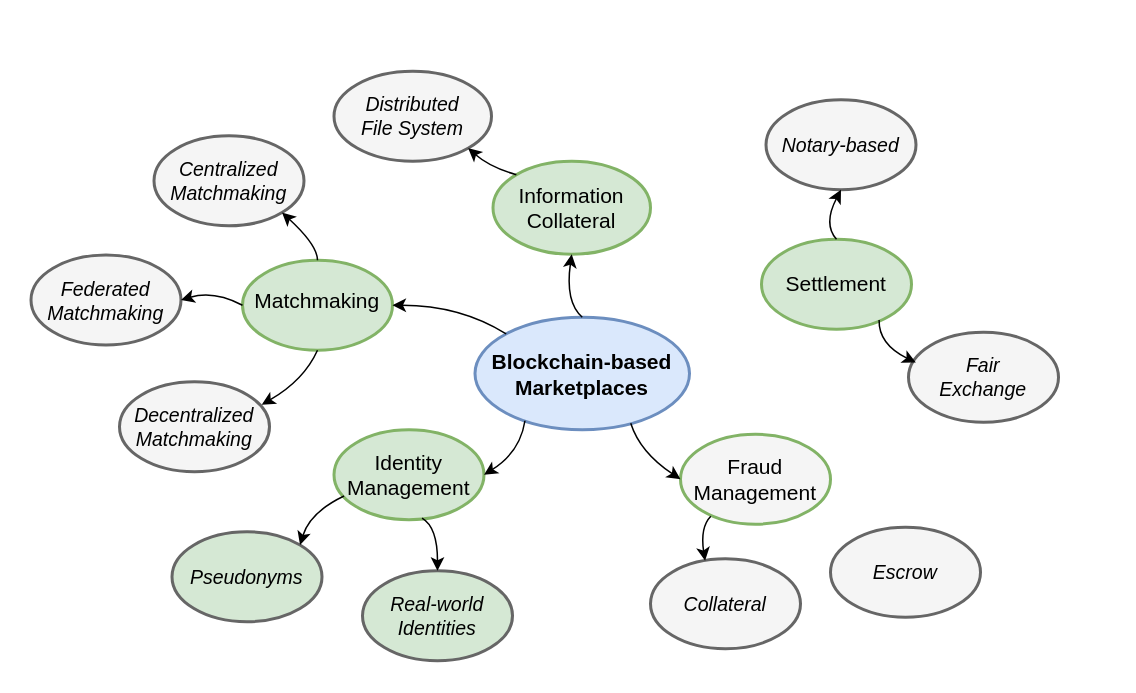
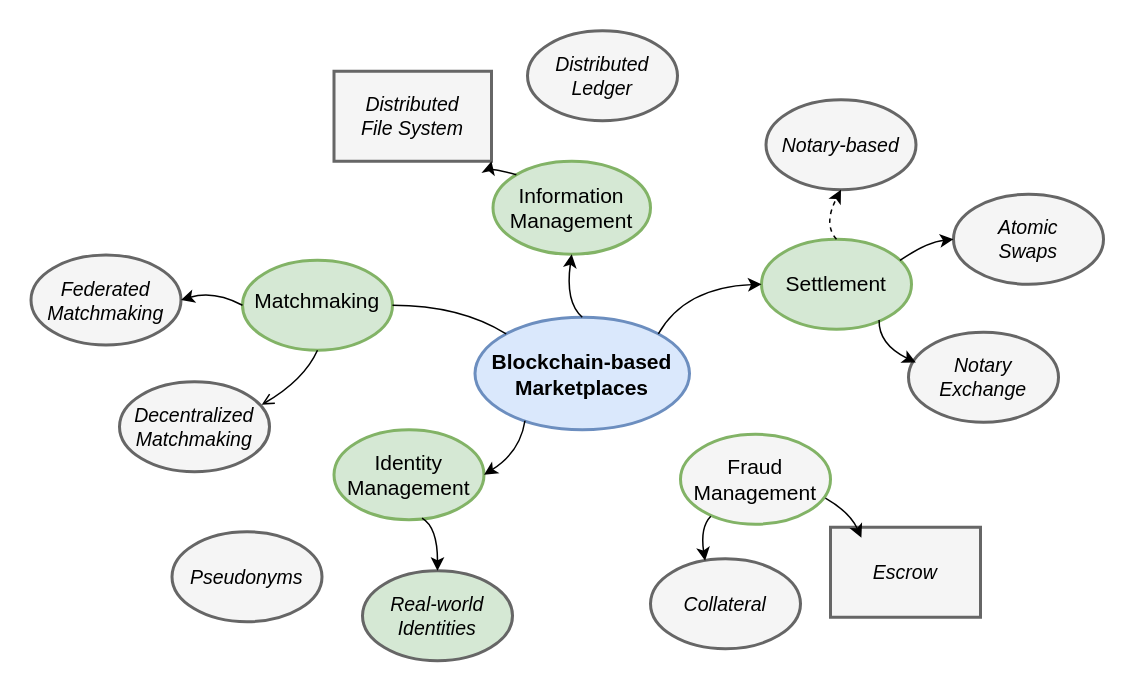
+ <mxCell id="31" value="Distributed&lt;br&gt;Ledger" style="ellipse;whiteSpace=wrap;html=1;strokeWidth=2;fontStyle=2;fillColor=#f5f5f5;strokeColor=#666666;fontColor=#000000;fontSize=13;" parent="1" vertex="1"><mxGeometry x="351" y="20" width="100" height="60" as="geometry" /></mxCell>
- <mxCell id="24" value="Distributed&lt;br&gt;File System" style="ellipse;whiteSpace=wrap;html=1;strokeWidth=2;fontStyle=2;fillColor=#f5f5f5;strokeColor=#666666;fontColor=#000000;fontSize=13;" parent="1" vertex="1"><mxGeometry x="222" y="47" width="105" height="60" as="geometry" /></mxCell>
+ <mxCell id="24" value="Distributed&lt;br&gt;File System" style="whiteSpace=wrap;html=1;strokeWidth=2;fontStyle=2;fillColor=#f5f5f5;strokeColor=#666666;fontColor=#000000;fontSize=13;rounded=0;" parent="1" vertex="1"><mxGeometry x="222" y="47" width="105" height="60" as="geometry" /></mxCell>
- <mxCell id="9" value="Centralized&lt;br style=&quot;font-size: 13px;&quot;&gt;Matchmaking" style="ellipse;whiteSpace=wrap;html=1;strokeWidth=2;fontStyle=2;fillColor=#f5f5f5;strokeColor=#666666;fontColor=#000000;fontSize=13;" parent="1" vertex="1"><mxGeometry x="102" y="90" width="100" height="60" as="geometry" /></mxCell>
- <mxCell id="23" value="Information&lt;br&gt;Collateral" style="ellipse;whiteSpace=wrap;html=1;strokeWidth=2;fontStyle=0;fillColor=#d5e8d4;strokeColor=#82b366;fontSize=14;" parent="1" vertex="1"><mxGeometry x="328" y="107" width="105" height="62" as="geometry" /></mxCell>
+ <mxCell id="23" value="Information&lt;br&gt;Management" style="ellipse;whiteSpace=wrap;html=1;strokeWidth=2;fontStyle=0;fillColor=#d5e8d4;strokeColor=#82b366;fontSize=14;" parent="1" vertex="1"><mxGeometry x="328" y="107" width="105" height="62" as="geometry" /></mxCell>
- <mxCell id="17" value="" style="endArrow=classic;html=1;strokeWidth=1;fontSize=13;exitX=0.5;exitY=0;exitDx=0;exitDy=0;entryX=0.5;entryY=1;entryDx=0;entryDy=0;curved=1;" parent="1" source="5" target="12" edge="1"><mxGeometry width="50" height="50" relative="1" as="geometry"><mxPoint x="367" y="109" as="sourcePoint" /><mxPoint x="417" y="59" as="targetPoint" /><Array as="points"><mxPoint x="548" y="149" /></Array></mxGeometry></mxCell>
+ <mxCell id="17" value="" style="endArrow=classic;html=1;strokeWidth=1;fontSize=13;exitX=0.5;exitY=0;exitDx=0;exitDy=0;entryX=0.5;entryY=1;entryDx=0;entryDy=0;curved=1;dashed=1;" parent="1" source="5" target="12" edge="1"><mxGeometry width="50" height="50" relative="1" as="geometry"><mxPoint x="367" y="109" as="sourcePoint" /><mxPoint x="417" y="59" as="targetPoint" /><Array as="points"><mxPoint x="548" y="149" /></Array></mxGeometry></mxCell>
- <mxCell id="20" value="" style="endArrow=classic;html=1;strokeWidth=1;fontSize=13;entryX=1;entryY=1;entryDx=0;entryDy=0;exitX=0.5;exitY=0;exitDx=0;exitDy=0;curved=1;" parent="1" source="3" target="9" edge="1"><mxGeometry width="50" height="50" relative="1" as="geometry"><mxPoint x="272" y="163" as="sourcePoint" /><mxPoint x="322" y="113" as="targetPoint" /><Array as="points"><mxPoint x="211" y="163" /></Array></mxGeometry></mxCell>
+ <mxCell id="10" value="Atomic&lt;br style=&quot;font-size: 13px;&quot;&gt;Swaps" style="ellipse;whiteSpace=wrap;html=1;strokeWidth=2;fontStyle=2;fillColor=#f5f5f5;strokeColor=#666666;fontColor=#000000;fontSize=13;" parent="1" vertex="1"><mxGeometry x="635" y="129" width="100" height="60" as="geometry" /></mxCell>
+ <mxCell id="18" value="" style="endArrow=classic;html=1;strokeWidth=1;fontSize=13;entryX=0;entryY=0.5;entryDx=0;entryDy=0;exitX=0.923;exitY=0.236;exitDx=0;exitDy=0;curved=1;exitPerimeter=0;" parent="1" source="5" target="10" edge="1"><mxGeometry width="50" height="50" relative="1" as="geometry"><mxPoint x="377" y="69" as="sourcePoint" /><mxPoint x="427" y="19" as="targetPoint" /><Array as="points"><mxPoint x="617" y="161" /></Array></mxGeometry></mxCell>
+ <mxCell id="14" value="" style="endArrow=classic;html=1;strokeWidth=1;fontSize=13;exitX=1;exitY=0;exitDx=0;exitDy=0;entryX=0;entryY=0.5;entryDx=0;entryDy=0;curved=1;" parent="1" source="2" target="5" edge="1"><mxGeometry width="50" height="50" relative="1" as="geometry"><mxPoint x="466" y="281" as="sourcePoint" /><mxPoint x="516" y="231" as="targetPoint" /><Array as="points"><mxPoint x="456" y="191" /></Array></mxGeometry></mxCell>
- <mxCell id="13" value="" style="endArrow=classic;html=1;fontSize=13;entryX=1;entryY=0.5;entryDx=0;entryDy=0;strokeWidth=1;curved=1;exitX=0;exitY=0;exitDx=0;exitDy=0;" parent="1" source="2" target="3" edge="1"><mxGeometry width="50" height="50" relative="1" as="geometry"><mxPoint x="346" y="181" as="sourcePoint" /><mxPoint x="346" y="171" as="targetPoint" /><Array as="points"><mxPoint x="306" y="203" /></Array></mxGeometry></mxCell>
+ <mxCell id="13" value="" style="endArrow=none;html=1;fontSize=13;entryX=1;entryY=0.5;entryDx=0;entryDy=0;strokeWidth=1;curved=1;exitX=0;exitY=0;exitDx=0;exitDy=0;" parent="1" source="2" target="3" edge="1"><mxGeometry width="50" height="50" relative="1" as="geometry"><mxPoint x="346" y="181" as="sourcePoint" /><mxPoint x="346" y="171" as="targetPoint" /><Array as="points"><mxPoint x="306" y="203" /></Array></mxGeometry></mxCell>
- <mxCell id="11" value="Fair&lt;br style=&quot;font-size: 13px;&quot;&gt;Exchange" style="ellipse;whiteSpace=wrap;html=1;strokeWidth=2;fontStyle=2;fillColor=#f5f5f5;strokeColor=#666666;fontColor=#000000;fontSize=13;" parent="1" vertex="1"><mxGeometry x="605" y="221" width="100" height="60" as="geometry" /></mxCell>
+ <mxCell id="11" value="Notary&lt;br style=&quot;font-size: 13px;&quot;&gt;Exchange" style="ellipse;whiteSpace=wrap;html=1;strokeWidth=2;fontStyle=2;fillColor=#f5f5f5;strokeColor=#666666;fontColor=#000000;fontSize=13;" parent="1" vertex="1"><mxGeometry x="605" y="221" width="100" height="60" as="geometry" /></mxCell>
- <mxCell id="22" value="" style="endArrow=classic;html=1;strokeWidth=1;fontSize=13;exitX=0.5;exitY=1;exitDx=0;exitDy=0;entryX=0.948;entryY=0.255;entryDx=0;entryDy=0;curved=1;entryPerimeter=0;" parent="1" source="3" target="7" edge="1"><mxGeometry width="50" height="50" relative="1" as="geometry"><mxPoint x="42" y="383" as="sourcePoint" /><mxPoint x="92" y="333" as="targetPoint" /><Array as="points"><mxPoint x="202" y="253" /></Array></mxGeometry></mxCell>
+ <mxCell id="22" value="" style="endArrow=open;html=1;strokeWidth=1;fontSize=13;exitX=0.5;exitY=1;exitDx=0;exitDy=0;entryX=0.948;entryY=0.255;entryDx=0;entryDy=0;curved=1;entryPerimeter=0;" parent="1" source="3" target="7" edge="1"><mxGeometry width="50" height="50" relative="1" as="geometry"><mxPoint x="42" y="383" as="sourcePoint" /><mxPoint x="92" y="333" as="targetPoint" /><Array as="points"><mxPoint x="202" y="253" /></Array></mxGeometry></mxCell>
- <mxCell id="16" value="" style="endArrow=classic;html=1;strokeWidth=1;fontSize=13;entryX=0;entryY=0.5;entryDx=0;entryDy=0;curved=1;exitX=0.726;exitY=0.942;exitDx=0;exitDy=0;exitPerimeter=0;" parent="1" source="2" target="6" edge="1"><mxGeometry width="50" height="50" relative="1" as="geometry"><mxPoint x="396" y="311" as="sourcePoint" /><mxPoint x="496" y="411" as="targetPoint" /><Array as="points"><mxPoint x="426" y="301" /></Array></mxGeometry></mxCell>
+ <mxCell id="29" value="" style="endArrow=classic;html=1;strokeWidth=1;fontSize=13;entryX=0.206;entryY=0.117;entryDx=0;entryDy=0;curved=1;exitX=0.966;exitY=0.71;exitDx=0;exitDy=0;exitPerimeter=0;entryPerimeter=0;" parent="1" source="6" target="26" edge="1"><mxGeometry width="50" height="50" relative="1" as="geometry"><mxPoint x="568" y="331" as="sourcePoint" /><mxPoint x="619.59" y="349" as="targetPoint" /><Array as="points"><mxPoint x="566" y="341" /></Array></mxGeometry></mxCell>
- <mxCell id="35" value="" style="endArrow=classic;html=1;exitX=0.067;exitY=0.736;exitDx=0;exitDy=0;entryX=1;entryY=0;entryDx=0;entryDy=0;exitPerimeter=0;curved=1;" parent="1" source="4" target="32" edge="1"><mxGeometry width="50" height="50" relative="1" as="geometry"><mxPoint x="176" y="491" as="sourcePoint" /><mxPoint x="226" y="441" as="targetPoint" /><Array as="points"><mxPoint x="206" y="341" /></Array></mxGeometry></mxCell>
- <mxCell id="26" value="Escrow" style="ellipse;whiteSpace=wrap;html=1;strokeWidth=2;fontStyle=2;fillColor=#f5f5f5;strokeColor=#666666;fontColor=#000000;fontSize=13;" parent="1" vertex="1"><mxGeometry x="553" y="351" width="100" height="60" as="geometry" /></mxCell>
+ <mxCell id="26" value="Escrow" style="whiteSpace=wrap;html=1;strokeWidth=2;fontStyle=2;fillColor=#f5f5f5;strokeColor=#666666;fontColor=#000000;fontSize=13;rounded=0;" parent="1" vertex="1"><mxGeometry x="553" y="351" width="100" height="60" as="geometry" /></mxCell>
- <mxCell id="32" value="Pseudonyms" style="ellipse;whiteSpace=wrap;html=1;strokeWidth=2;fontStyle=2;fillColor=#d5e8d4;strokeColor=#666666;fontColor=#000000;fontSize=13;" parent="1" vertex="1"><mxGeometry x="114" y="354" width="100" height="60" as="geometry" /></mxCell>
+ <mxCell id="32" value="Pseudonyms" style="ellipse;whiteSpace=wrap;html=1;strokeWidth=2;fontStyle=2;fillColor=#f5f5f5;strokeColor=#666666;fontColor=#000000;fontSize=13;" parent="1" vertex="1"><mxGeometry x="114" y="354" width="100" height="60" as="geometry" /></mxCell>
